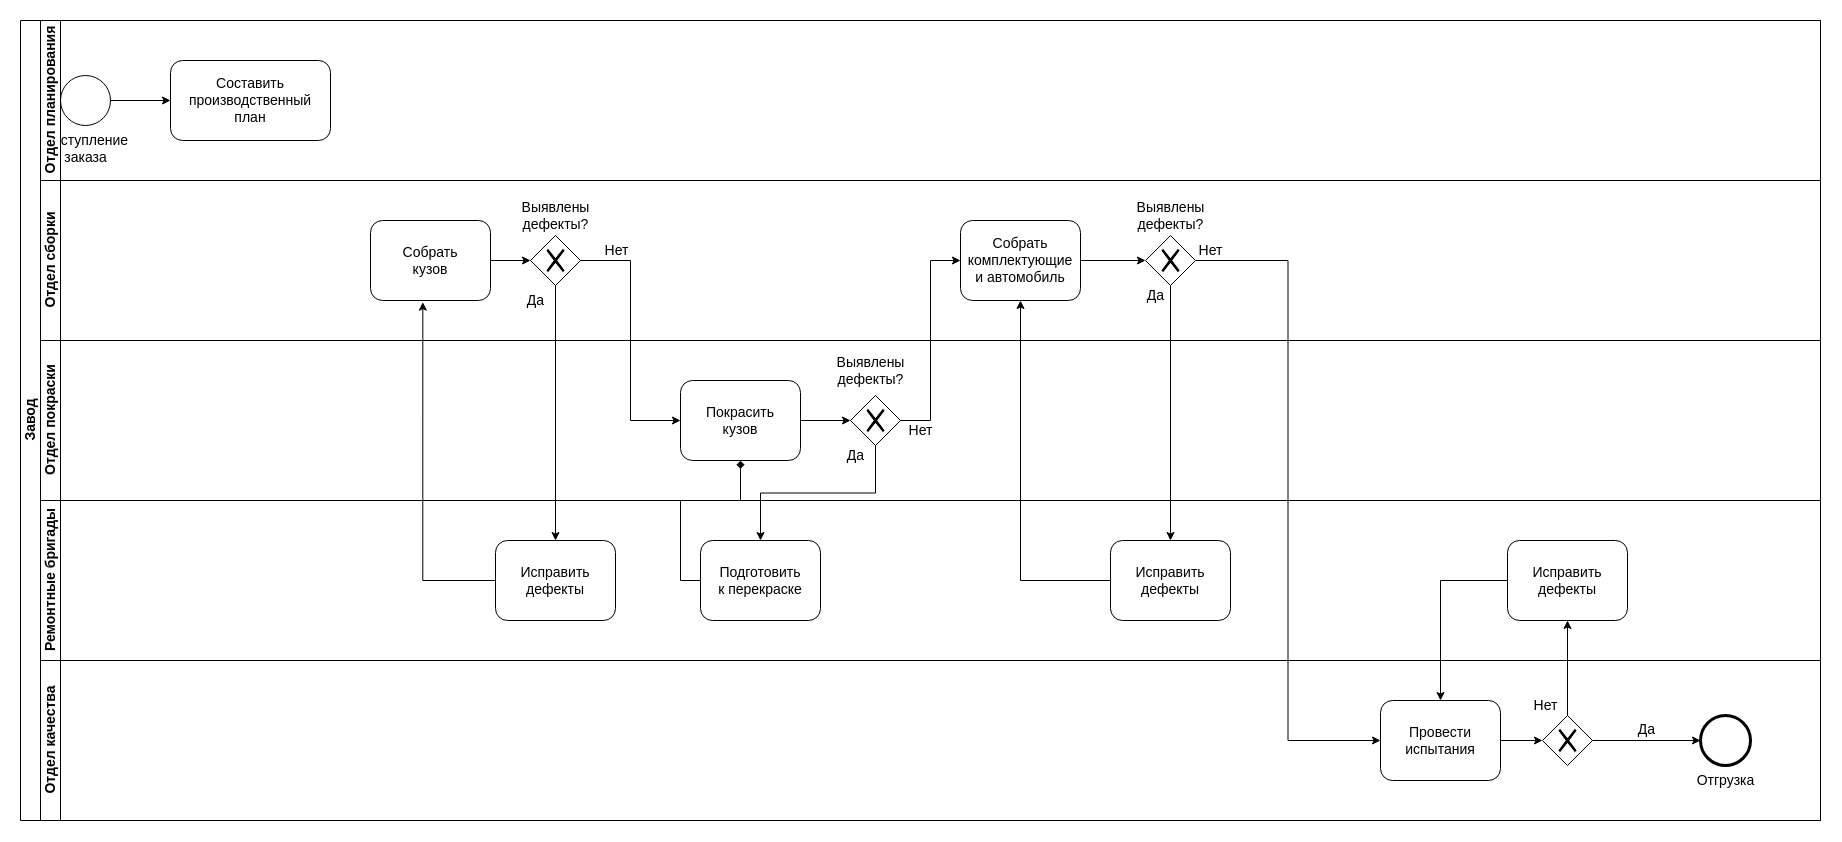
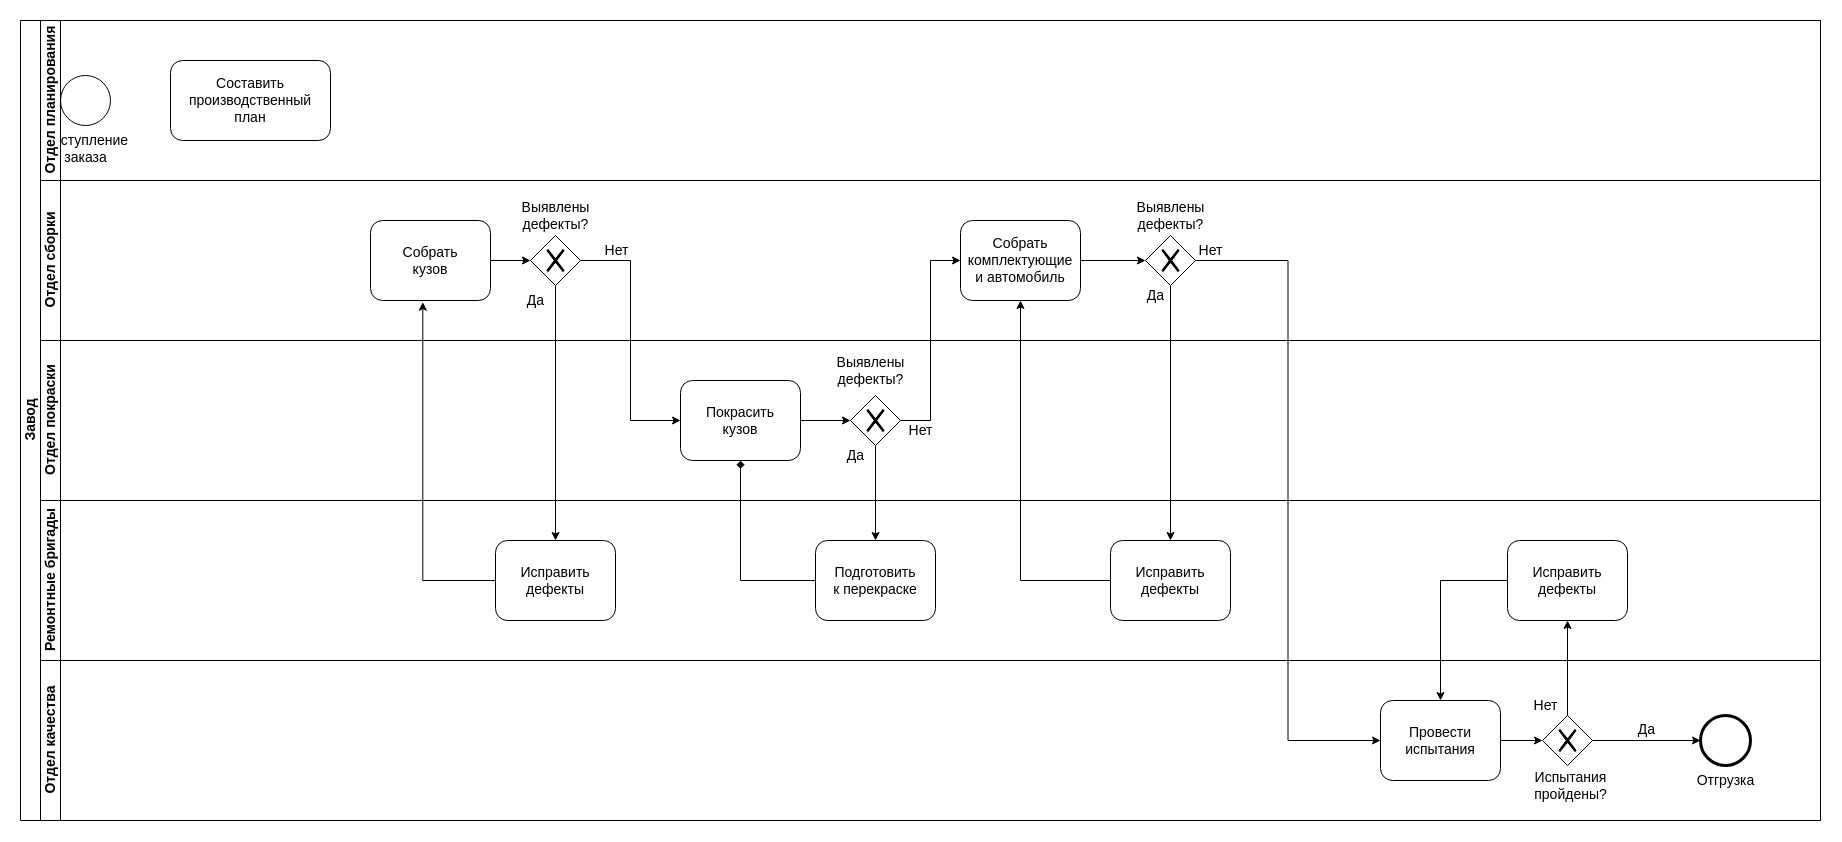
- <mxCell id="50" style="edgeStyle=orthogonalEdgeStyle;rounded=0;orthogonalLoop=1;jettySize=auto;html=1;entryX=0;entryY=0.5;entryDx=0;entryDy=0;fontSize=14;" edge="1" parent="1" source="47" target="49"><mxGeometry relative="1" as="geometry" /></mxCell>
- <mxCell id="25" value="Подготовить&lt;br&gt;к перекраске" style="shape=ext;rounded=1;html=1;whiteSpace=wrap;fontSize=14;" vertex="1" parent="23"><mxGeometry x="660" y="40" width="120" height="80" as="geometry" /></mxCell>
+ <mxCell id="25" value="Подготовить&lt;br&gt;к перекраске" style="shape=ext;rounded=1;html=1;whiteSpace=wrap;fontSize=14;" vertex="1" parent="23"><mxGeometry x="775" y="40" width="120" height="80" as="geometry" /></mxCell>
+ <mxCell id="34" value="Испытания&lt;br&gt;пройдены?" style="text;html=1;align=center;verticalAlign=middle;resizable=0;points=[];autosize=1;fontSize=14;" vertex="1" parent="28"><mxGeometry x="1485.24" y="105" width="90" height="40" as="geometry" /></mxCell>
